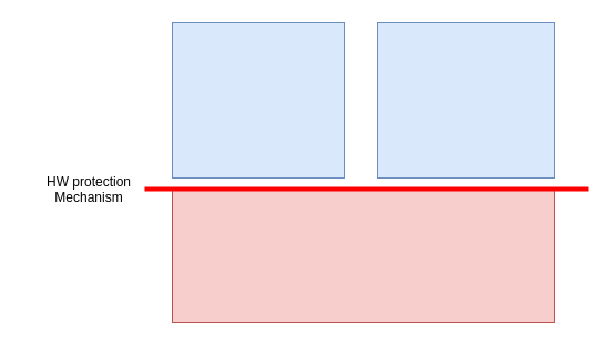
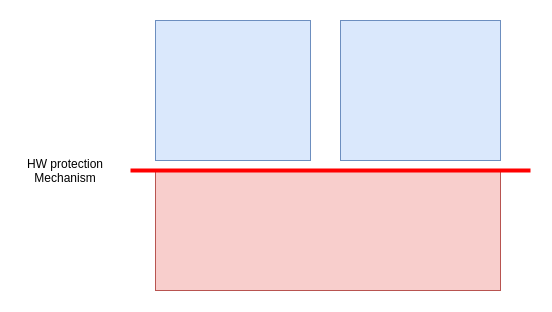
- <mxCell id="5" value="HW protection&#10;Mechanism" style="text;align=center;verticalAlign=middle;resizable=0;points=[];autosize=1;strokeColor=none;fillColor=none;" parent="1" vertex="1"><mxGeometry x="35" y="155" width="90" height="30" as="geometry" /></mxCell>
+ <mxCell id="5" value="HW protection&#10;Mechanism" style="text;align=center;verticalAlign=middle;resizable=0;points=[];autosize=1;strokeColor=none;fillColor=none;" parent="1" vertex="1"><mxGeometry x="20" y="155" width="90" height="30" as="geometry" /></mxCell>
